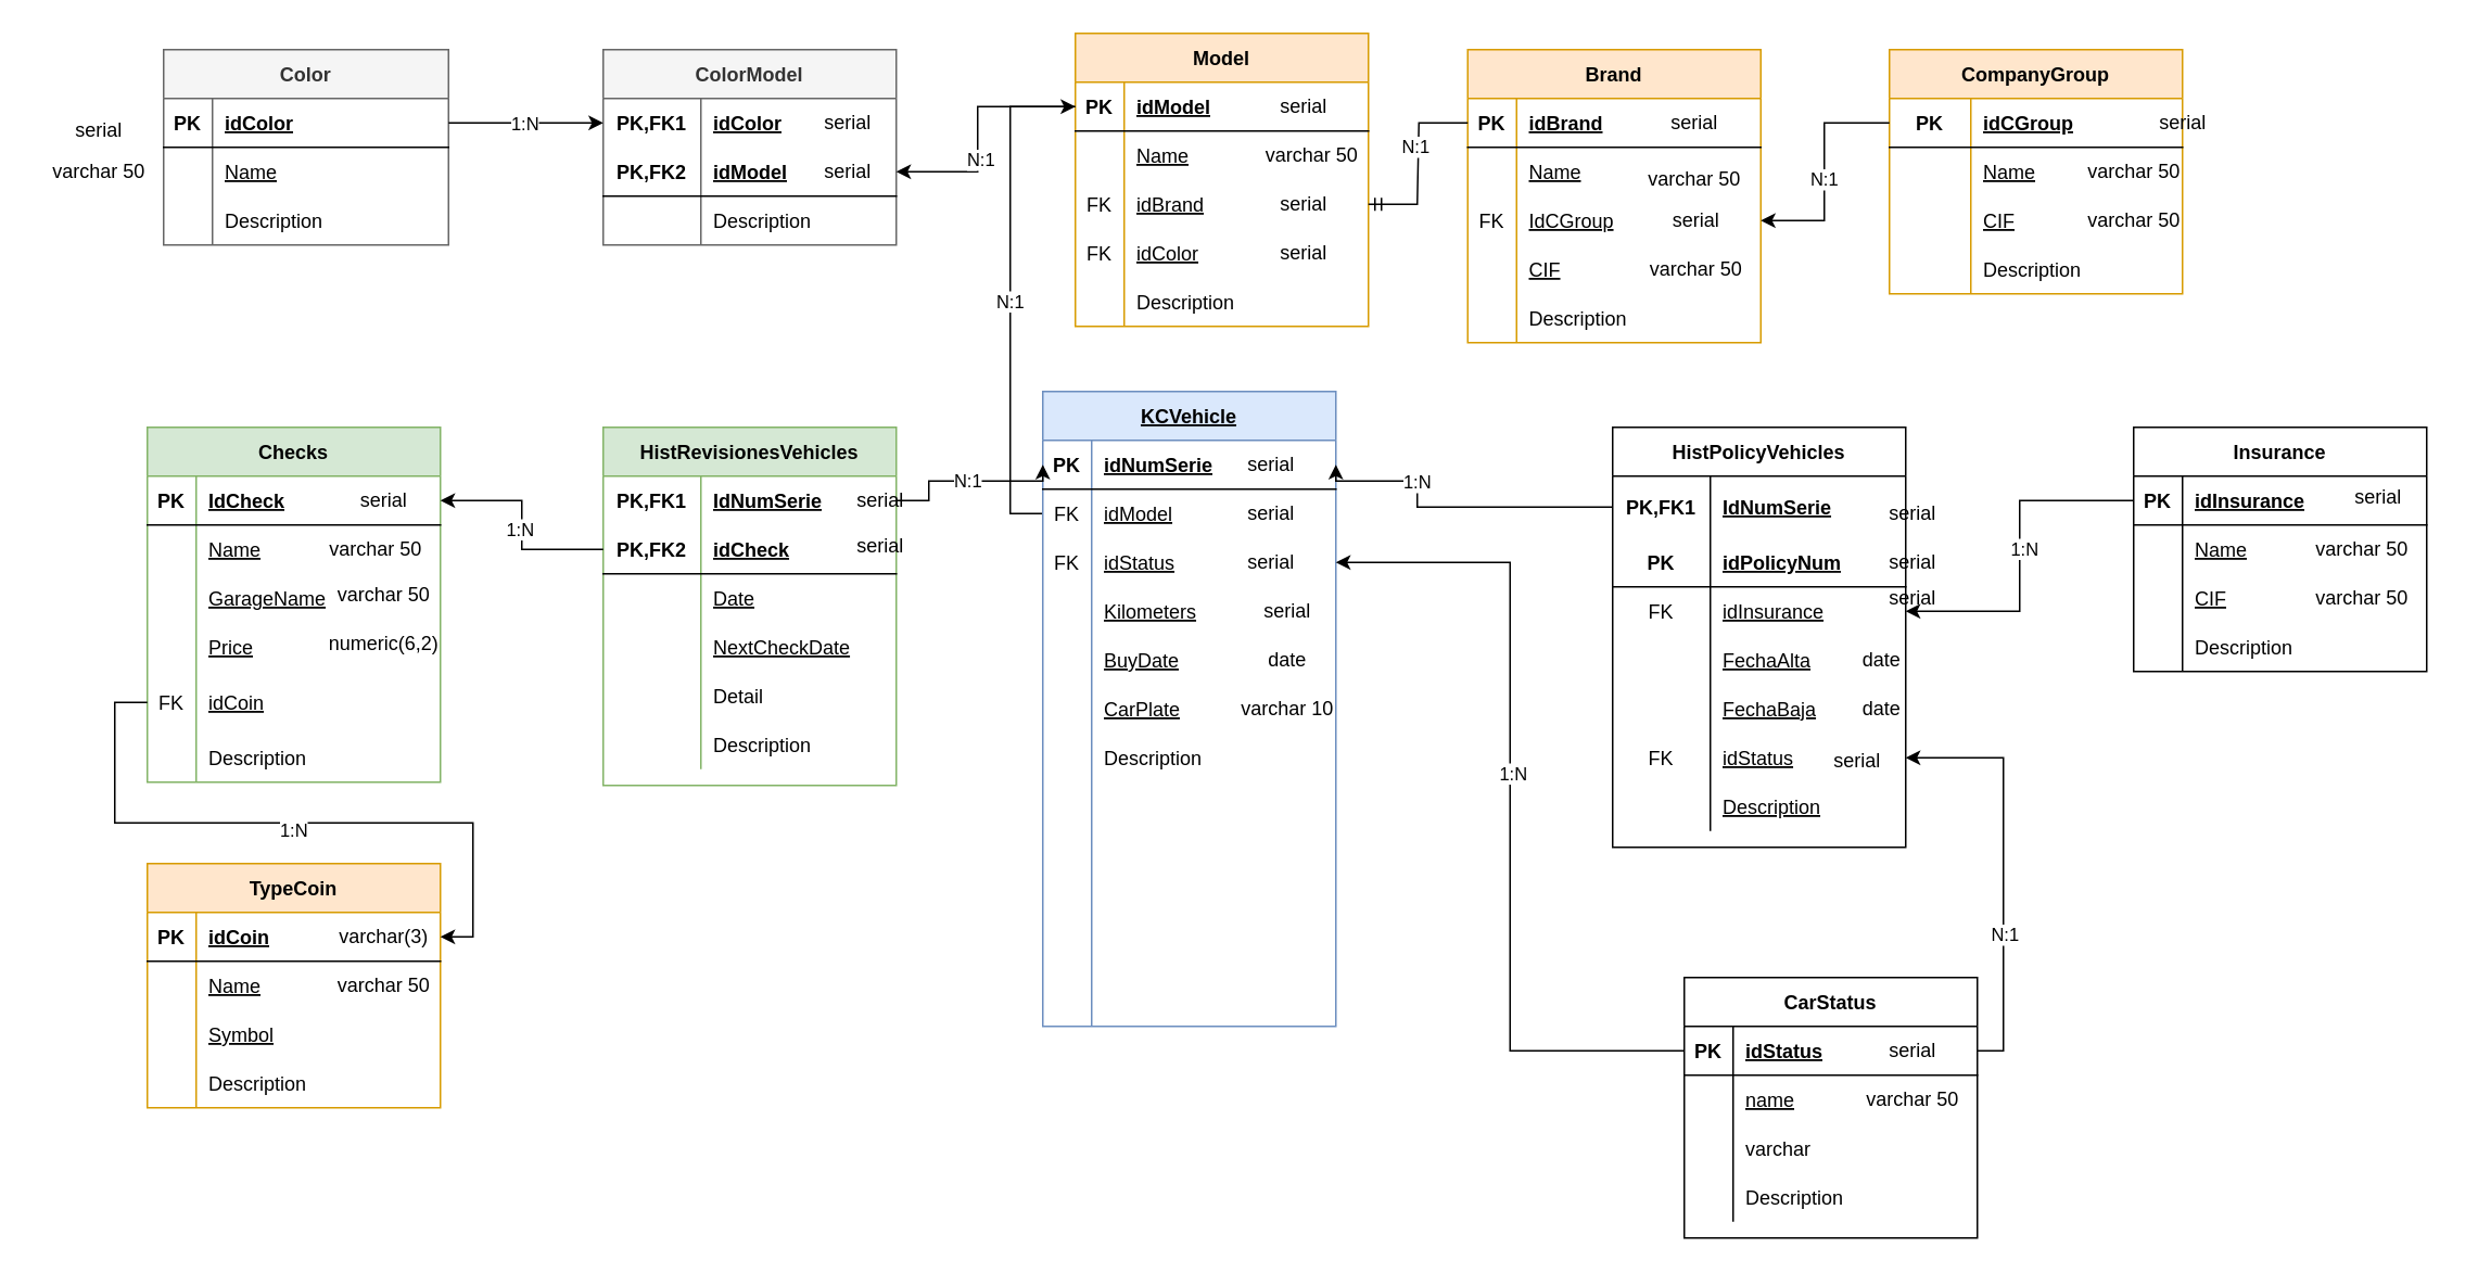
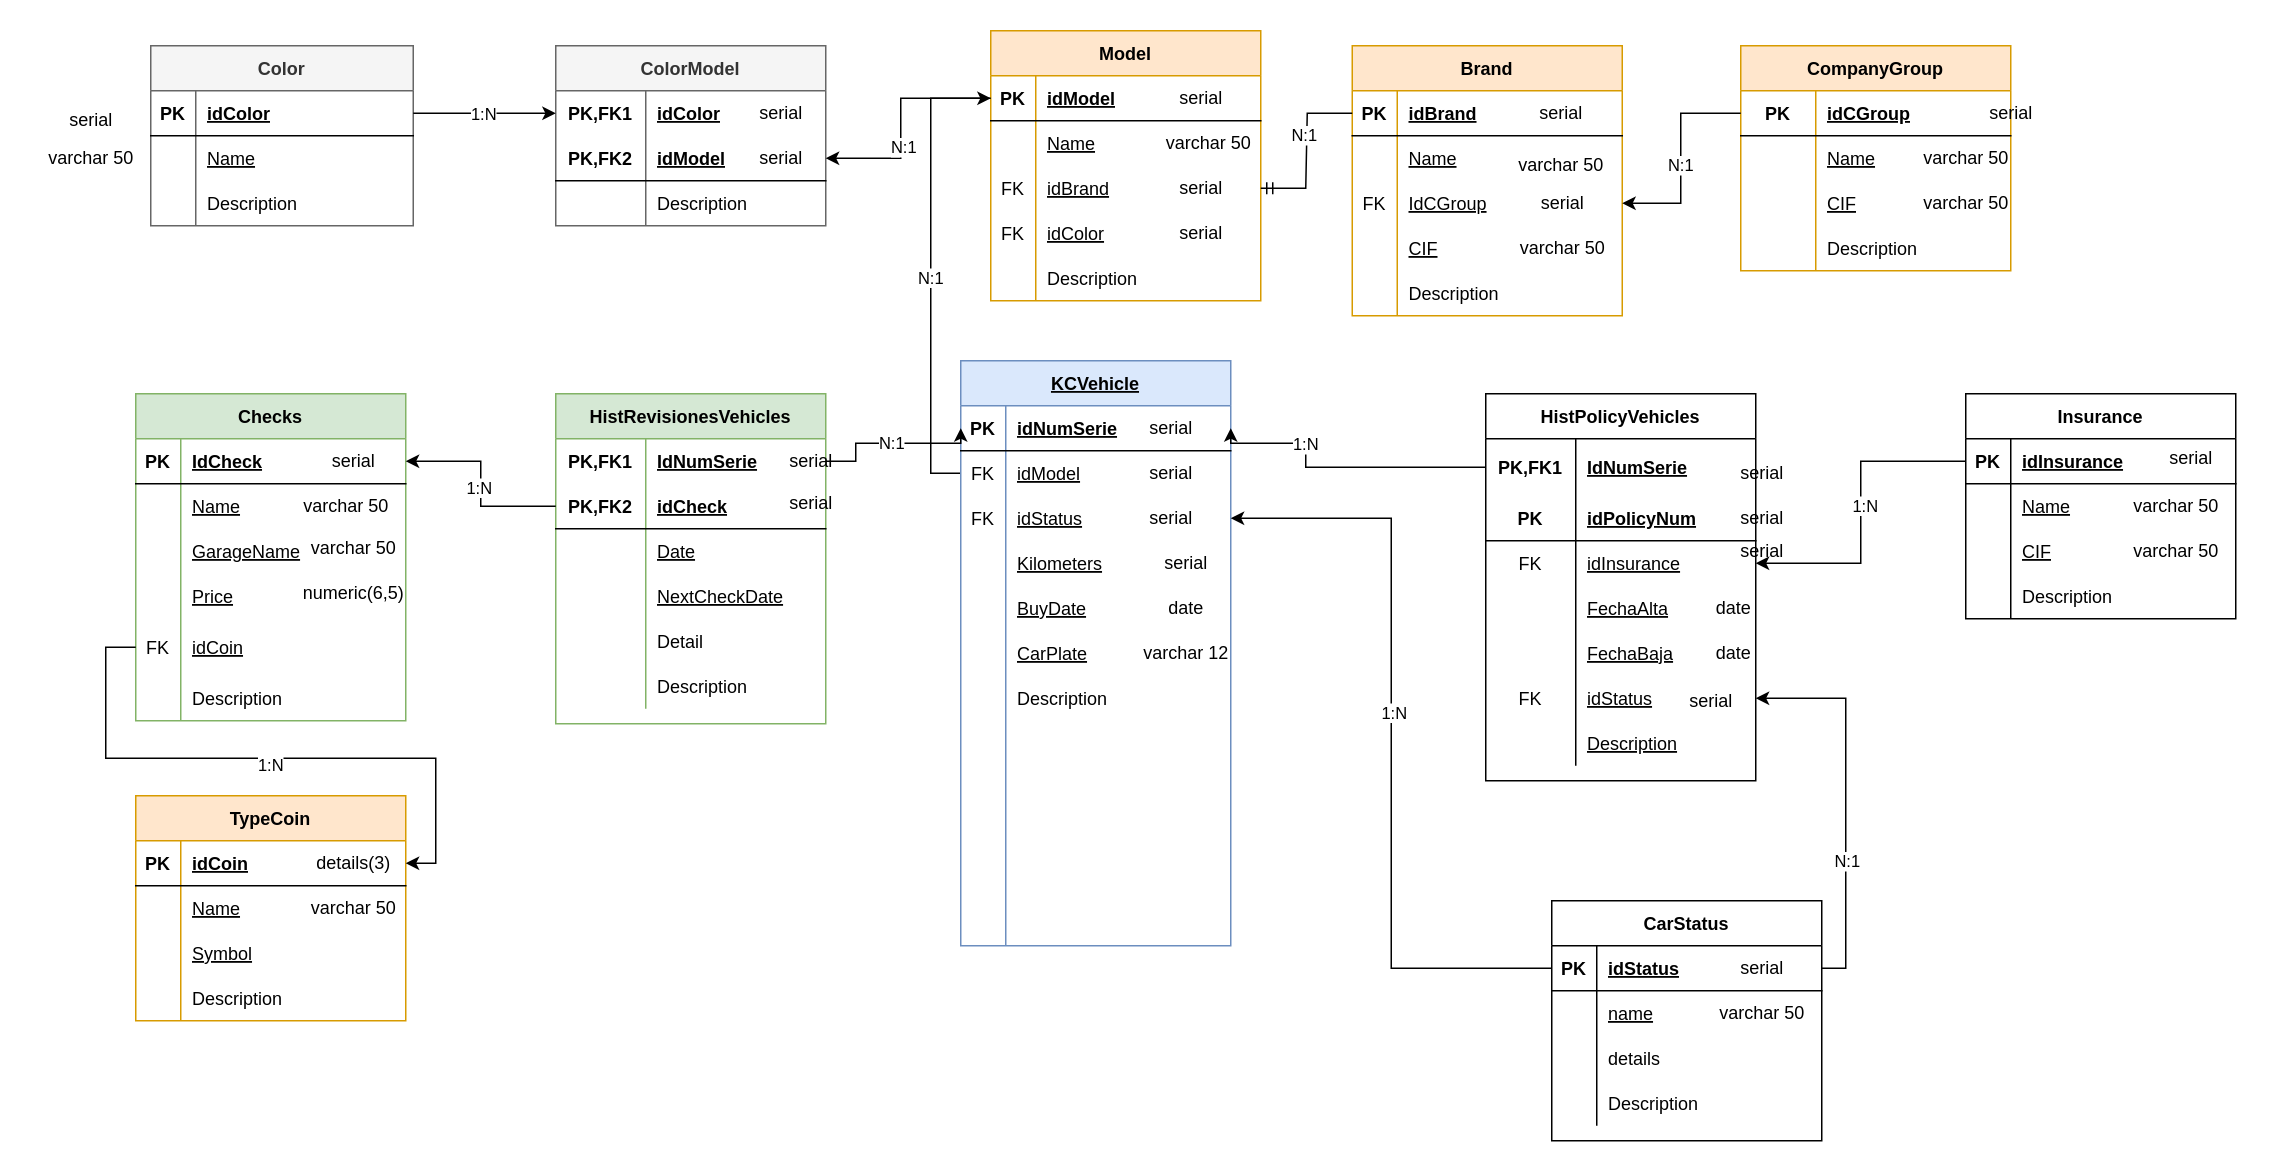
- <mxCell id="263" value="numeric(6,2)" style="text;html=1;align=center;verticalAlign=middle;resizable=0;points=[];autosize=1;strokeColor=none;fillColor=none;" parent="1" vertex="1"><mxGeometry x="190" y="380" width="90" height="30" as="geometry" /></mxCell>
+ <mxCell id="263" value="numeric(6,5)" style="text;html=1;align=center;verticalAlign=middle;resizable=0;points=[];autosize=1;strokeColor=none;fillColor=none;" parent="1" vertex="1"><mxGeometry x="190" y="380" width="90" height="30" as="geometry" /></mxCell>
- <mxCell id="254" value="varchar 10" style="text;html=1;align=center;verticalAlign=middle;resizable=0;points=[];autosize=1;strokeColor=none;fillColor=none;" parent="1" vertex="1"><mxGeometry x="750" y="420" width="80" height="30" as="geometry" /></mxCell>
+ <mxCell id="254" value="varchar 12" style="text;html=1;align=center;verticalAlign=middle;resizable=0;points=[];autosize=1;strokeColor=none;fillColor=none;" parent="1" vertex="1"><mxGeometry x="750" y="420" width="80" height="30" as="geometry" /></mxCell>
- <mxCell id="260" value="varchar(3)" style="text;html=1;align=center;verticalAlign=middle;resizable=0;points=[];autosize=1;strokeColor=none;fillColor=none;" parent="1" vertex="1"><mxGeometry x="195" y="560" width="80" height="30" as="geometry" /></mxCell>
+ <mxCell id="260" value="details(3)" style="text;html=1;align=center;verticalAlign=middle;resizable=0;points=[];autosize=1;strokeColor=none;fillColor=none;" parent="1" vertex="1"><mxGeometry x="195" y="560" width="80" height="30" as="geometry" /></mxCell>
- <mxCell id="214" value="varchar" style="shape=partialRectangle;connectable=0;fillColor=none;top=0;left=0;bottom=0;right=0;align=left;spacingLeft=6;overflow=hidden;fontStyle=0" parent="212" vertex="1"><mxGeometry x="30" width="150" height="30" as="geometry"><mxRectangle width="150" height="30" as="alternateBounds" /></mxGeometry></mxCell>
+ <mxCell id="214" value="details" style="shape=partialRectangle;connectable=0;fillColor=none;top=0;left=0;bottom=0;right=0;align=left;spacingLeft=6;overflow=hidden;fontStyle=0" parent="212" vertex="1"><mxGeometry x="30" width="150" height="30" as="geometry"><mxRectangle width="150" height="30" as="alternateBounds" /></mxGeometry></mxCell>
